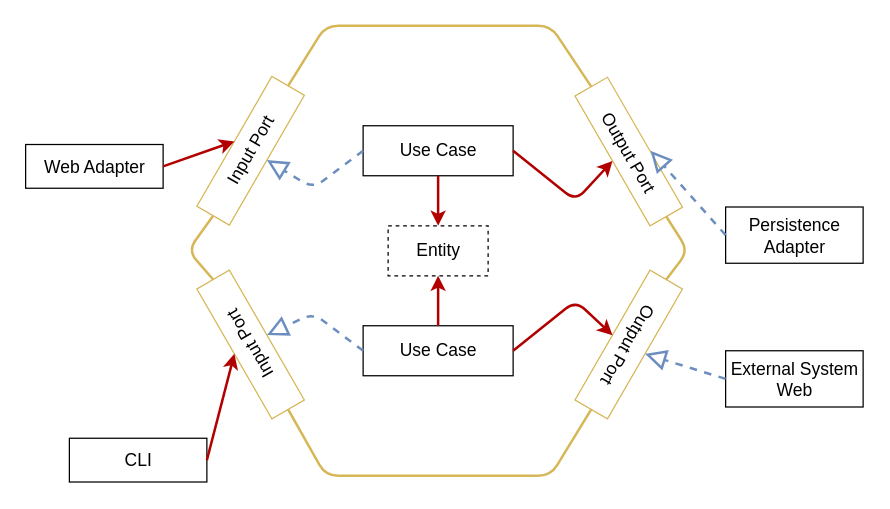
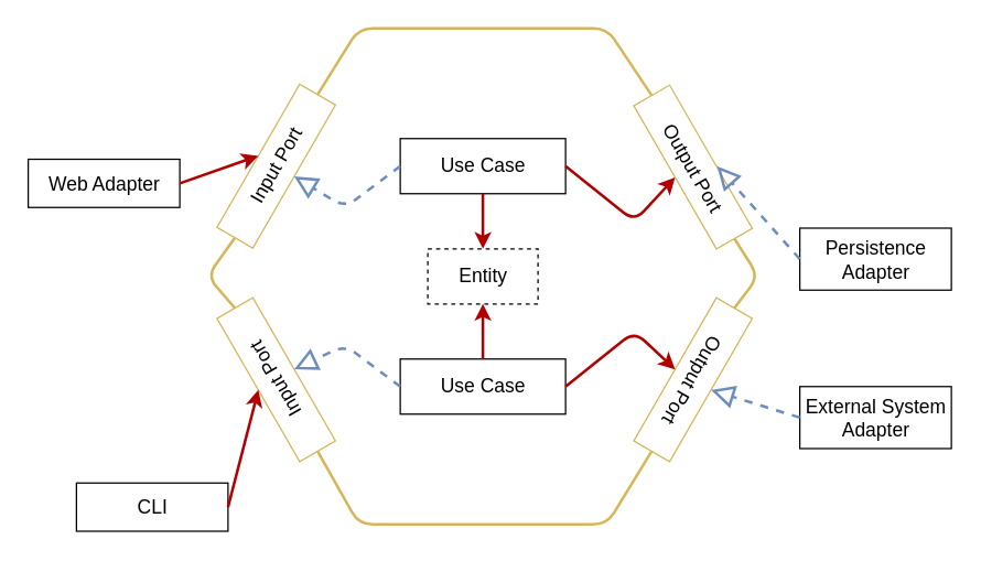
- <mxCell id="25" value="External System&lt;br style=&quot;font-size: 14px;&quot;&gt;Web" style="html=1;fillColor=none;fontSize=14;" vertex="1" parent="1"><mxGeometry x="580" y="280" width="110" height="45" as="geometry" /></mxCell>
+ <mxCell id="25" value="External System&lt;br style=&quot;font-size: 14px;&quot;&gt;Adapter" style="html=1;fillColor=none;fontSize=14;" vertex="1" parent="1"><mxGeometry x="580" y="280" width="110" height="45" as="geometry" /></mxCell>
